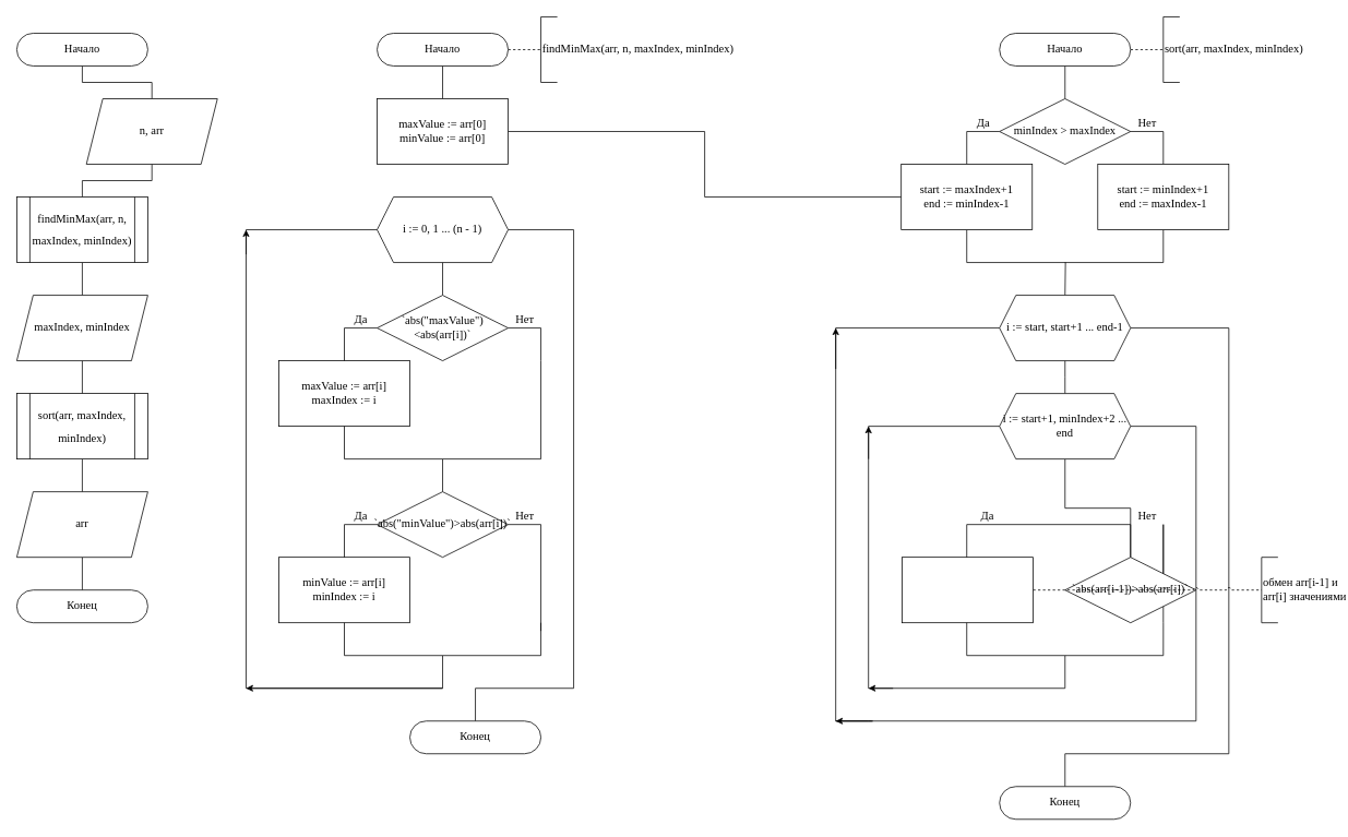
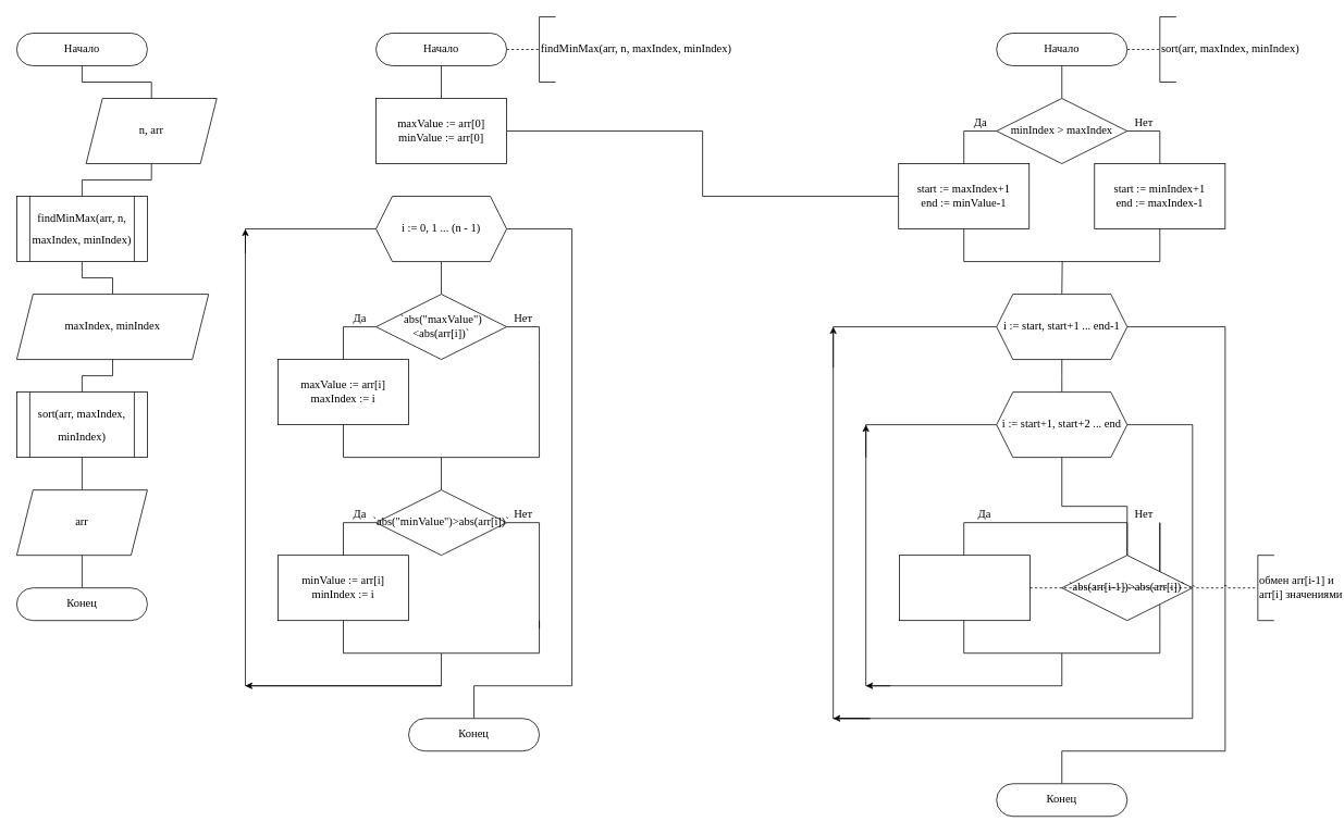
- <mxCell id="43" value="&lt;span&gt;start := maxIndex+1&lt;/span&gt;&lt;br&gt;&lt;span&gt;end := minIndex-1&lt;/span&gt;" style="rounded=0;whiteSpace=wrap;html=1;fontFamily=Times New Roman;fontSize=14;strokeWidth=1;" parent="1" vertex="1"><mxGeometry x="1100" y="200" width="160" height="80" as="geometry" /></mxCell>
+ <mxCell id="43" value="&lt;span&gt;start := maxIndex+1&lt;/span&gt;&lt;br&gt;&lt;span&gt;end := minValue-1&lt;/span&gt;" style="rounded=0;whiteSpace=wrap;html=1;fontFamily=Times New Roman;fontSize=14;strokeWidth=1;" parent="1" vertex="1"><mxGeometry x="1100" y="200" width="160" height="80" as="geometry" /></mxCell>
- <mxCell id="9" value="maxIndex, minIndex" style="shape=parallelogram;perimeter=parallelogramPerimeter;whiteSpace=wrap;html=1;fixedSize=1;fontFamily=Times New Roman;fontStyle=0;fontSize=14;" parent="1" vertex="1"><mxGeometry x="20" y="360" width="160" height="80" as="geometry" /></mxCell>
+ <mxCell id="9" value="maxIndex, minIndex" style="shape=parallelogram;perimeter=parallelogramPerimeter;whiteSpace=wrap;html=1;fixedSize=1;fontFamily=Times New Roman;fontStyle=0;fontSize=14;" parent="1" vertex="1"><mxGeometry x="20" y="360" width="235" height="80" as="geometry" /></mxCell>
- <mxCell id="51" value="i := start+1, minIndex+2 ... end" style="shape=hexagon;perimeter=hexagonPerimeter2;whiteSpace=wrap;html=1;fixedSize=1;size=20;fontFamily=Times New Roman;fontStyle=0;fontSize=14;" parent="1" vertex="1"><mxGeometry x="1220" y="480" width="160" height="80" as="geometry" /></mxCell>
+ <mxCell id="51" value="i := start+1, start+2 ... end" style="shape=hexagon;perimeter=hexagonPerimeter2;whiteSpace=wrap;html=1;fixedSize=1;size=20;fontFamily=Times New Roman;fontStyle=0;fontSize=14;" parent="1" vertex="1"><mxGeometry x="1220" y="480" width="160" height="80" as="geometry" /></mxCell>
